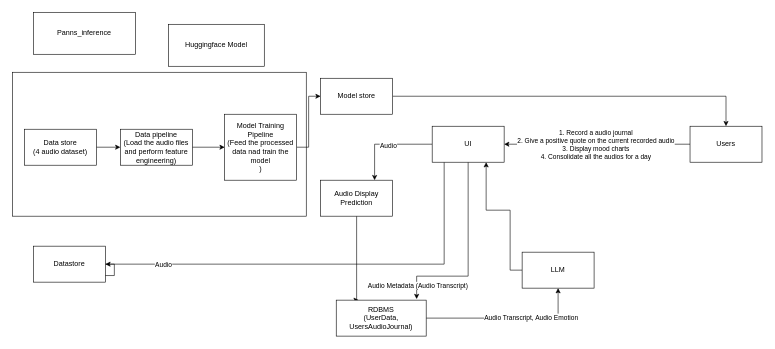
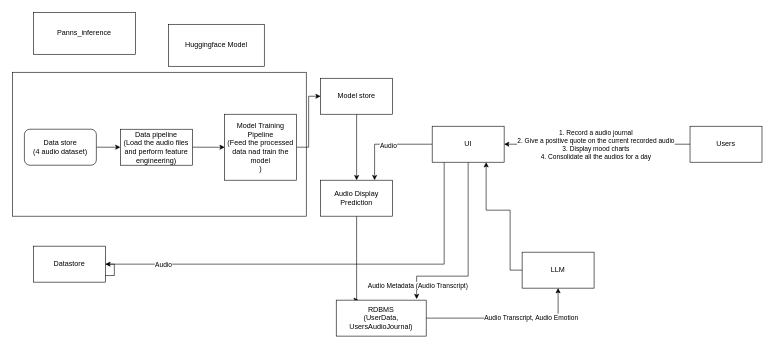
- <mxCell id="23" value="" style="edgeStyle=orthogonalEdgeStyle;rounded=0;orthogonalLoop=1;jettySize=auto;html=1;" edge="1" parent="1" source="24" target="18"><mxGeometry relative="1" as="geometry" /></mxCell>
+ <mxCell id="23" value="" style="edgeStyle=orthogonalEdgeStyle;rounded=0;orthogonalLoop=1;jettySize=auto;html=1;" edge="1" parent="1" source="24" target="22"><mxGeometry relative="1" as="geometry" /></mxCell>
- <mxCell id="4" value="Data store&lt;br&gt;(4 audio dataset)" style="rounded=0;whiteSpace=wrap;html=1;" vertex="1" parent="1"><mxGeometry x="40" y="215" width="120" height="60" as="geometry" /></mxCell>
+ <mxCell id="4" value="Data store&lt;br&gt;(4 audio dataset)" style="whiteSpace=wrap;html=1;rounded=1;" vertex="1" parent="1"><mxGeometry x="40" y="215" width="120" height="60" as="geometry" /></mxCell>
